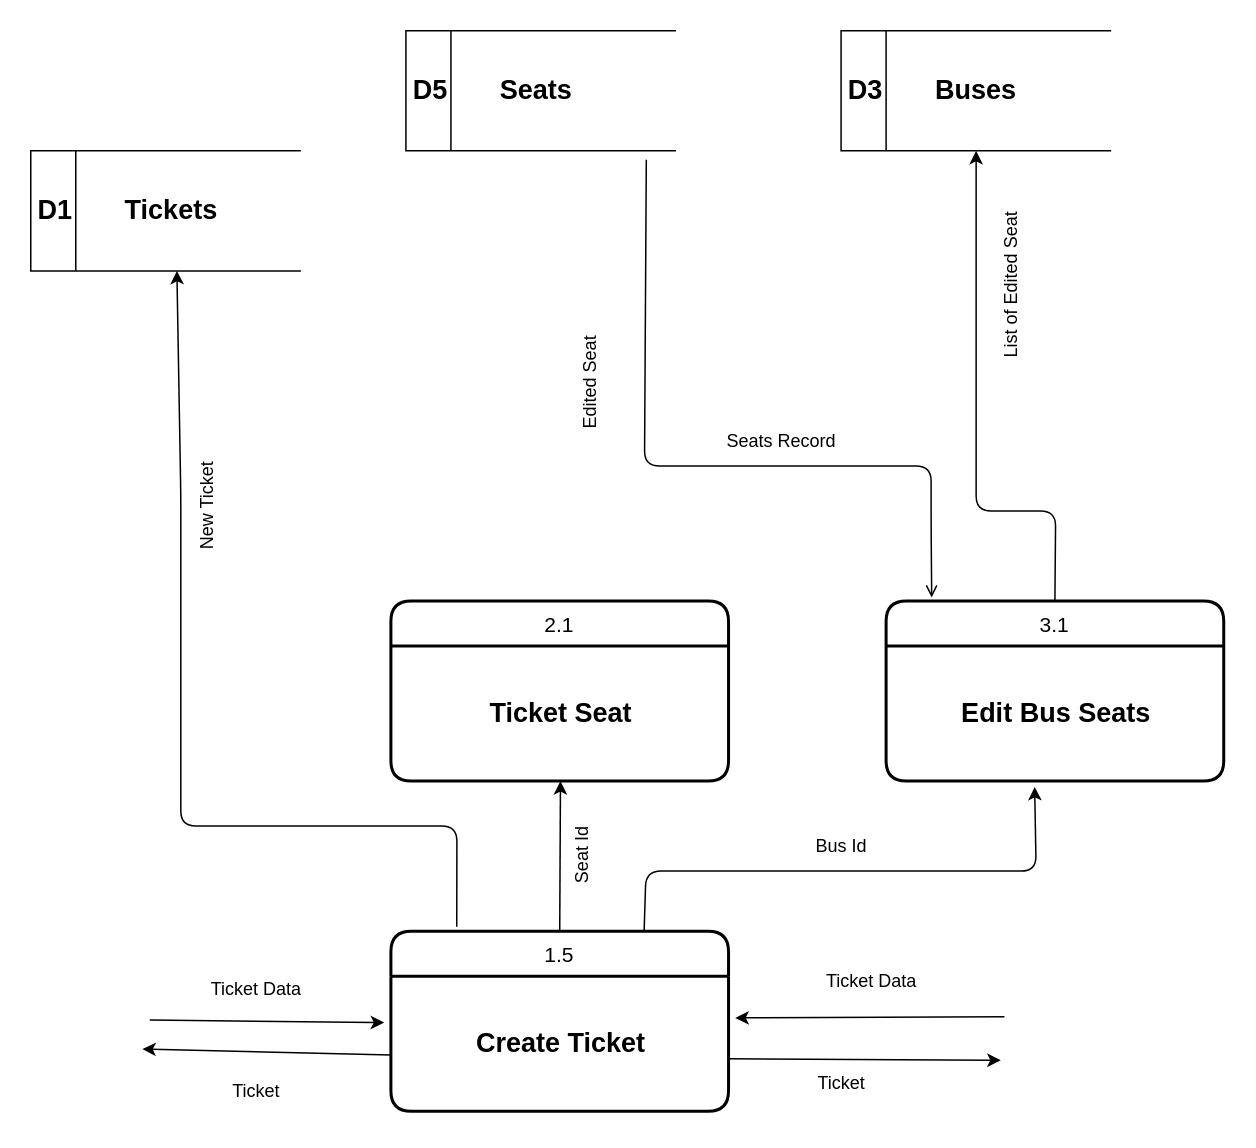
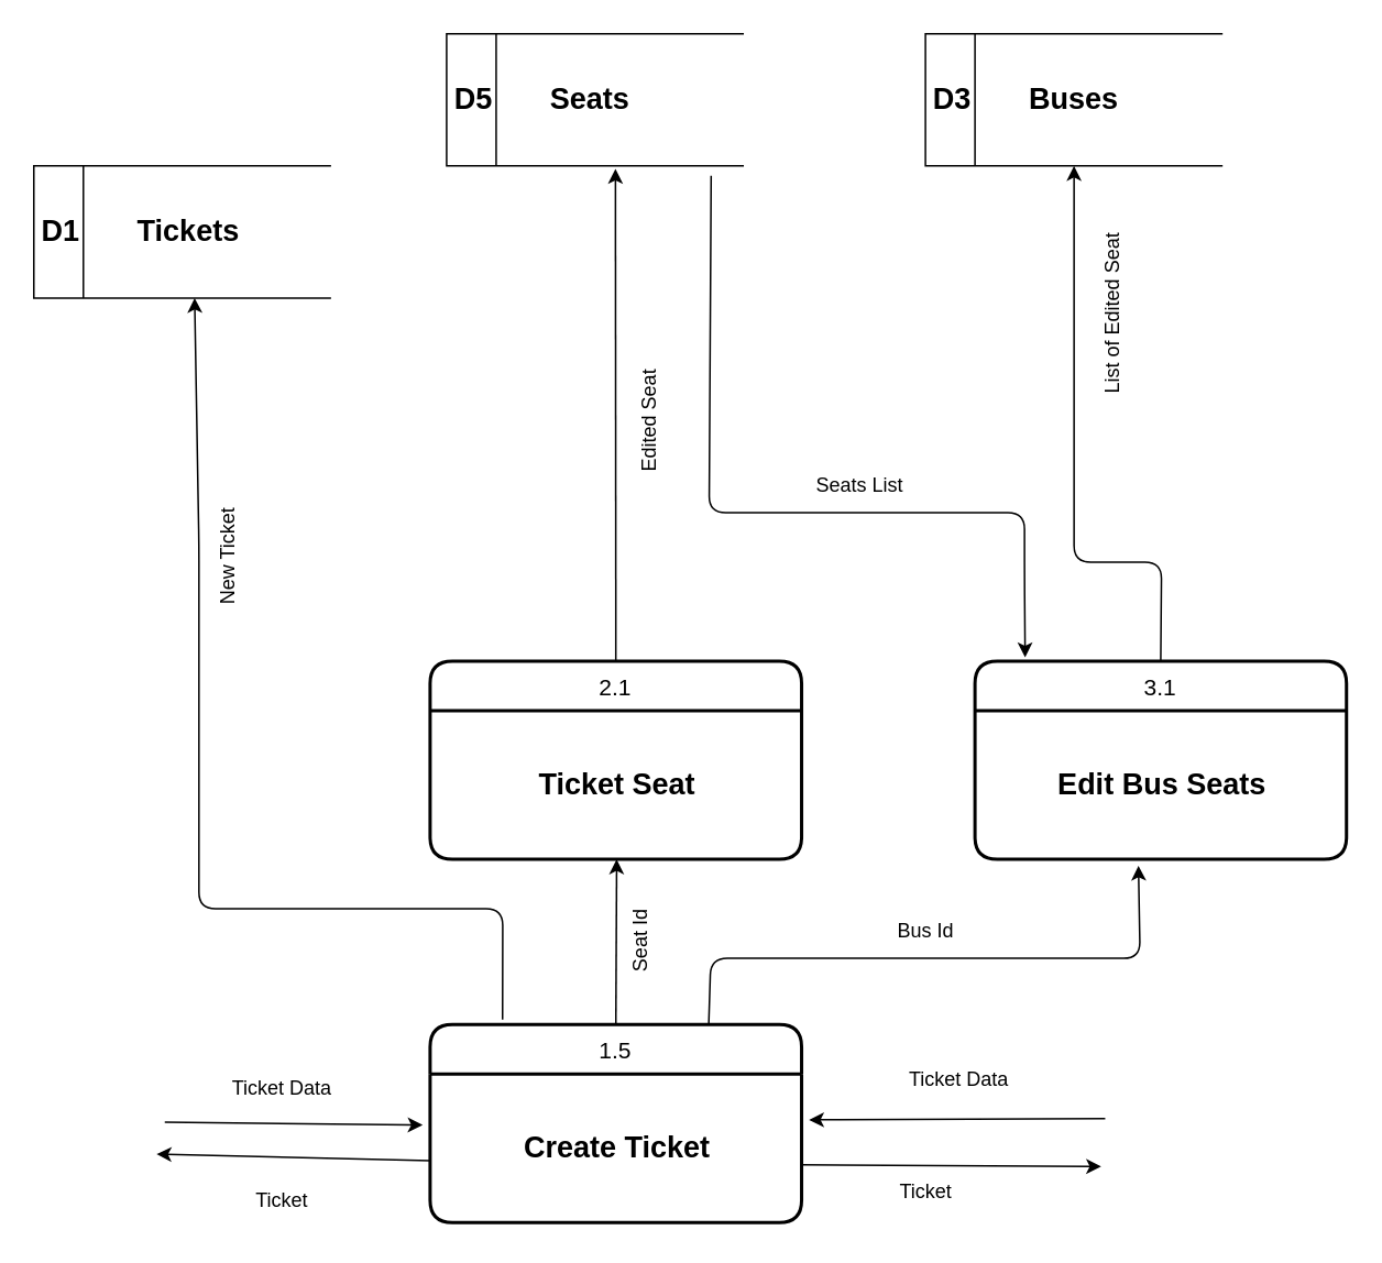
+ <mxCell id="11" value="" style="endArrow=classic;html=1;fontSize=18;entryX=0.568;entryY=1.022;entryDx=0;entryDy=0;entryPerimeter=0;exitX=0.5;exitY=0;exitDx=0;exitDy=0;" edge="1" parent="1" source="23" target="9"><mxGeometry width="50" height="50" relative="1" as="geometry"><mxPoint x="372" y="370" as="sourcePoint" /><mxPoint x="127.38" y="130" as="targetPoint" /><Array as="points" /></mxGeometry></mxCell>
- <mxCell id="28" value="&lt;font style=&quot;font-size: 12px;&quot;&gt;Seats Record&lt;/font&gt;" style="text;html=1;align=center;verticalAlign=middle;resizable=0;points=[];autosize=1;strokeColor=none;fillColor=none;fontSize=24;" vertex="1" parent="1"><mxGeometry x="470" y="270" width="100" height="40" as="geometry" /></mxCell>
+ <mxCell id="28" value="&lt;font style=&quot;font-size: 12px;&quot;&gt;Seats List&lt;/font&gt;" style="text;html=1;align=center;verticalAlign=middle;resizable=0;points=[];autosize=1;strokeColor=none;fillColor=none;fontSize=24;" vertex="1" parent="1"><mxGeometry x="470" y="270" width="100" height="40" as="geometry" /></mxCell>
- <mxCell id="26" value="" style="endArrow=open;html=1;fontSize=18;exitX=0.89;exitY=1.075;exitDx=0;exitDy=0;entryX=0.135;entryY=-0.019;entryDx=0;entryDy=0;entryPerimeter=0;exitPerimeter=0;" edge="1" parent="1" source="9" target="21"><mxGeometry width="50" height="50" relative="1" as="geometry"><mxPoint x="382.5" y="630" as="sourcePoint" /><mxPoint x="380" y="530" as="targetPoint" /><Array as="points"><mxPoint x="429" y="310" /><mxPoint x="620" y="310" /><mxPoint x="620" y="350" /></Array></mxGeometry></mxCell>
+ <mxCell id="26" value="" style="endArrow=classic;html=1;fontSize=18;exitX=0.89;exitY=1.075;exitDx=0;exitDy=0;entryX=0.135;entryY=-0.019;entryDx=0;entryDy=0;entryPerimeter=0;exitPerimeter=0;" edge="1" parent="1" source="9" target="21"><mxGeometry width="50" height="50" relative="1" as="geometry"><mxPoint x="382.5" y="630" as="sourcePoint" /><mxPoint x="380" y="530" as="targetPoint" /><Array as="points"><mxPoint x="429" y="310" /><mxPoint x="620" y="310" /><mxPoint x="620" y="350" /></Array></mxGeometry></mxCell>
